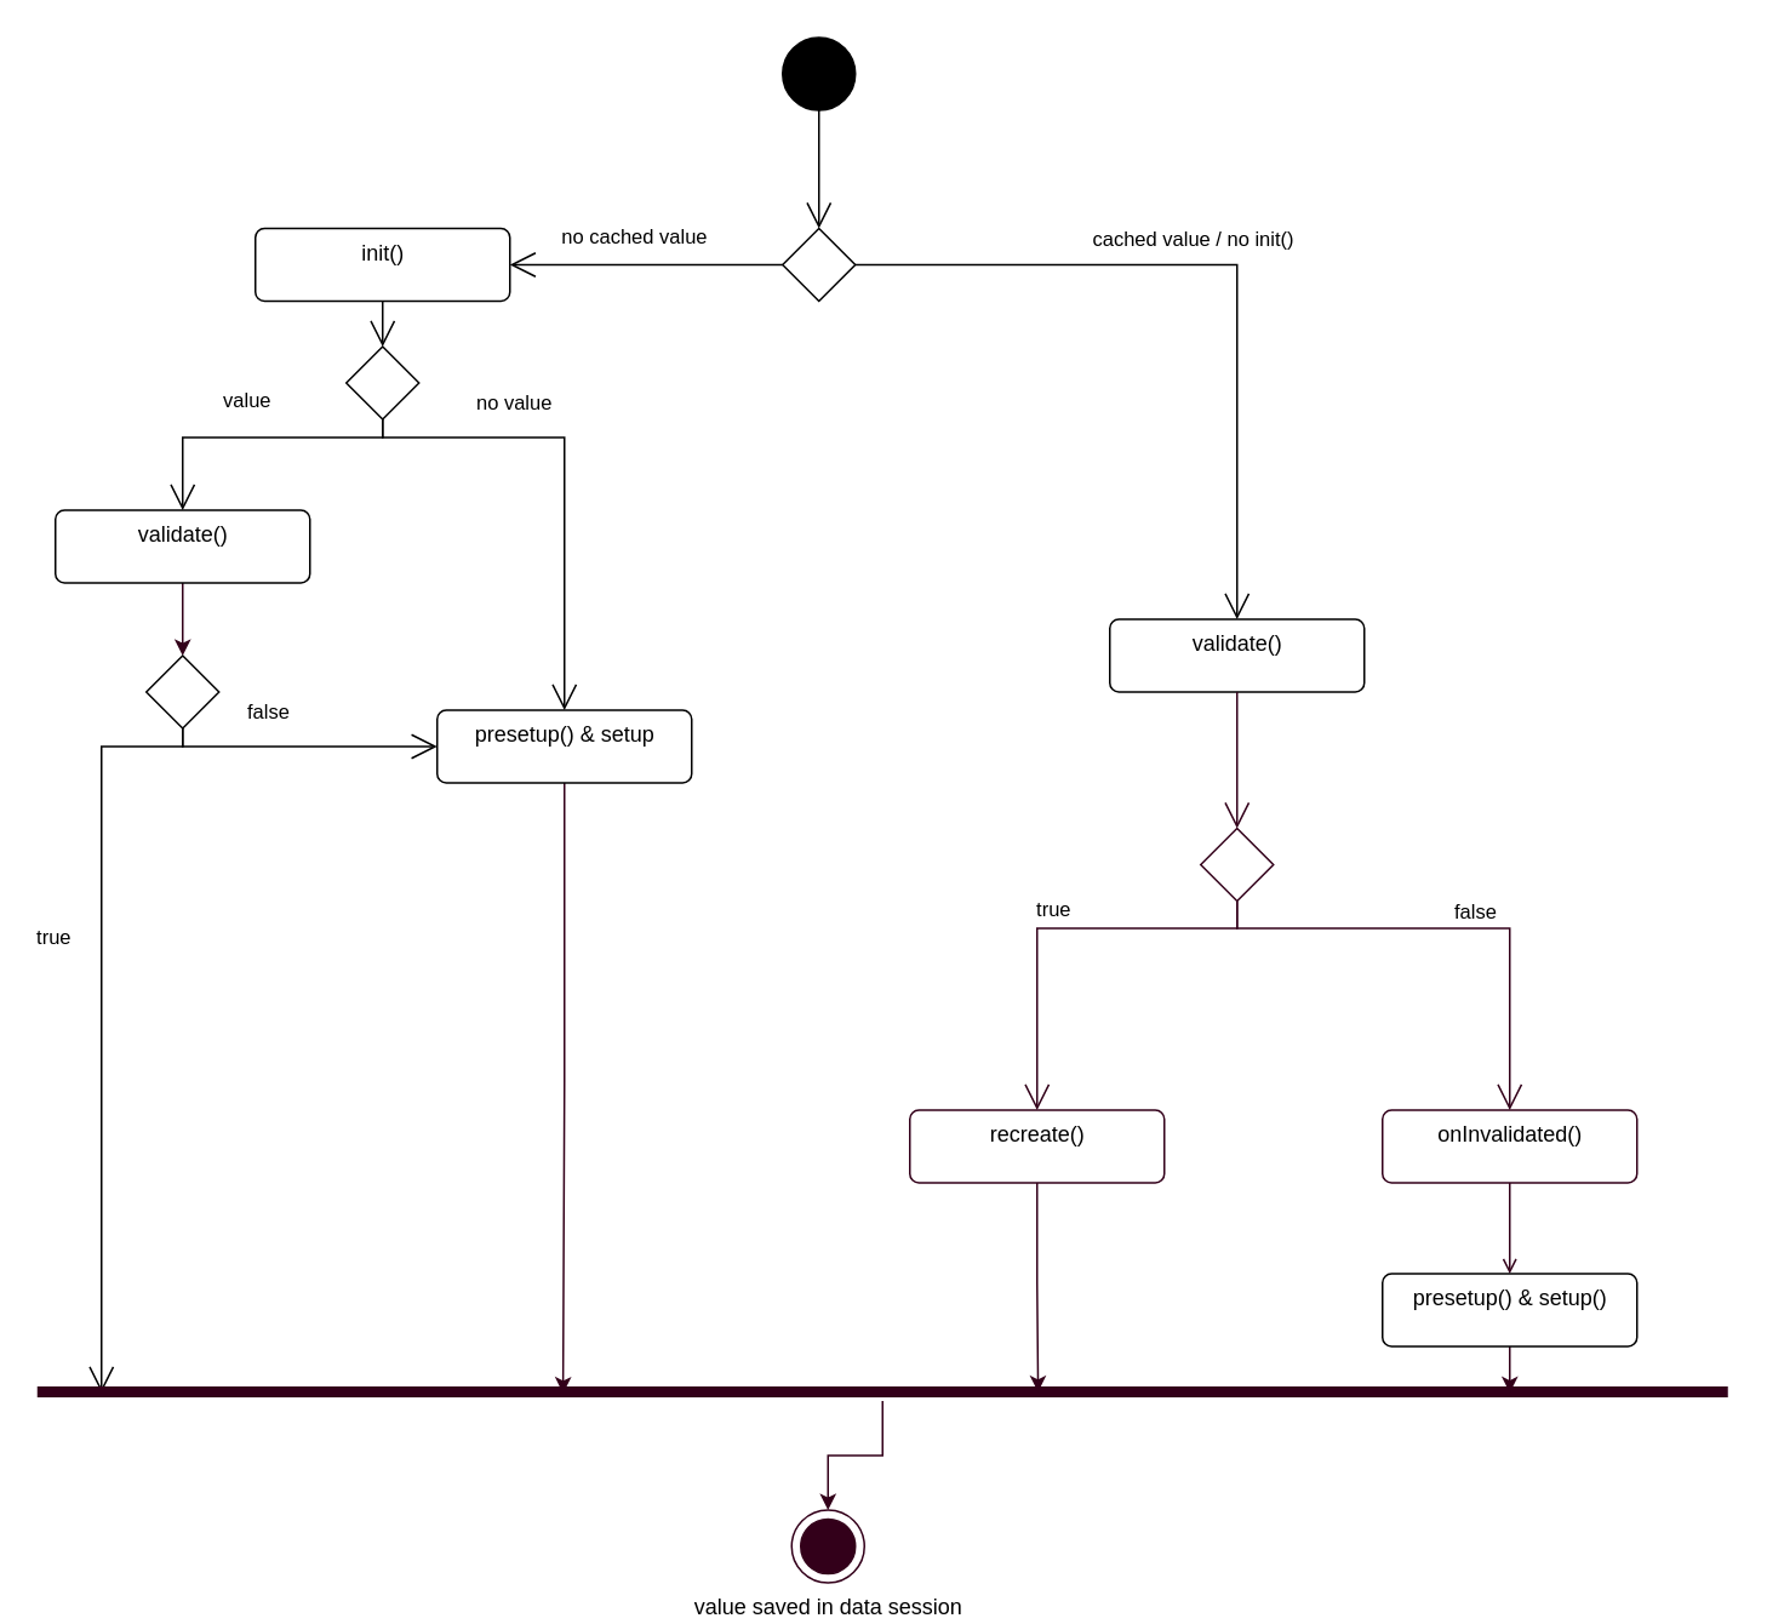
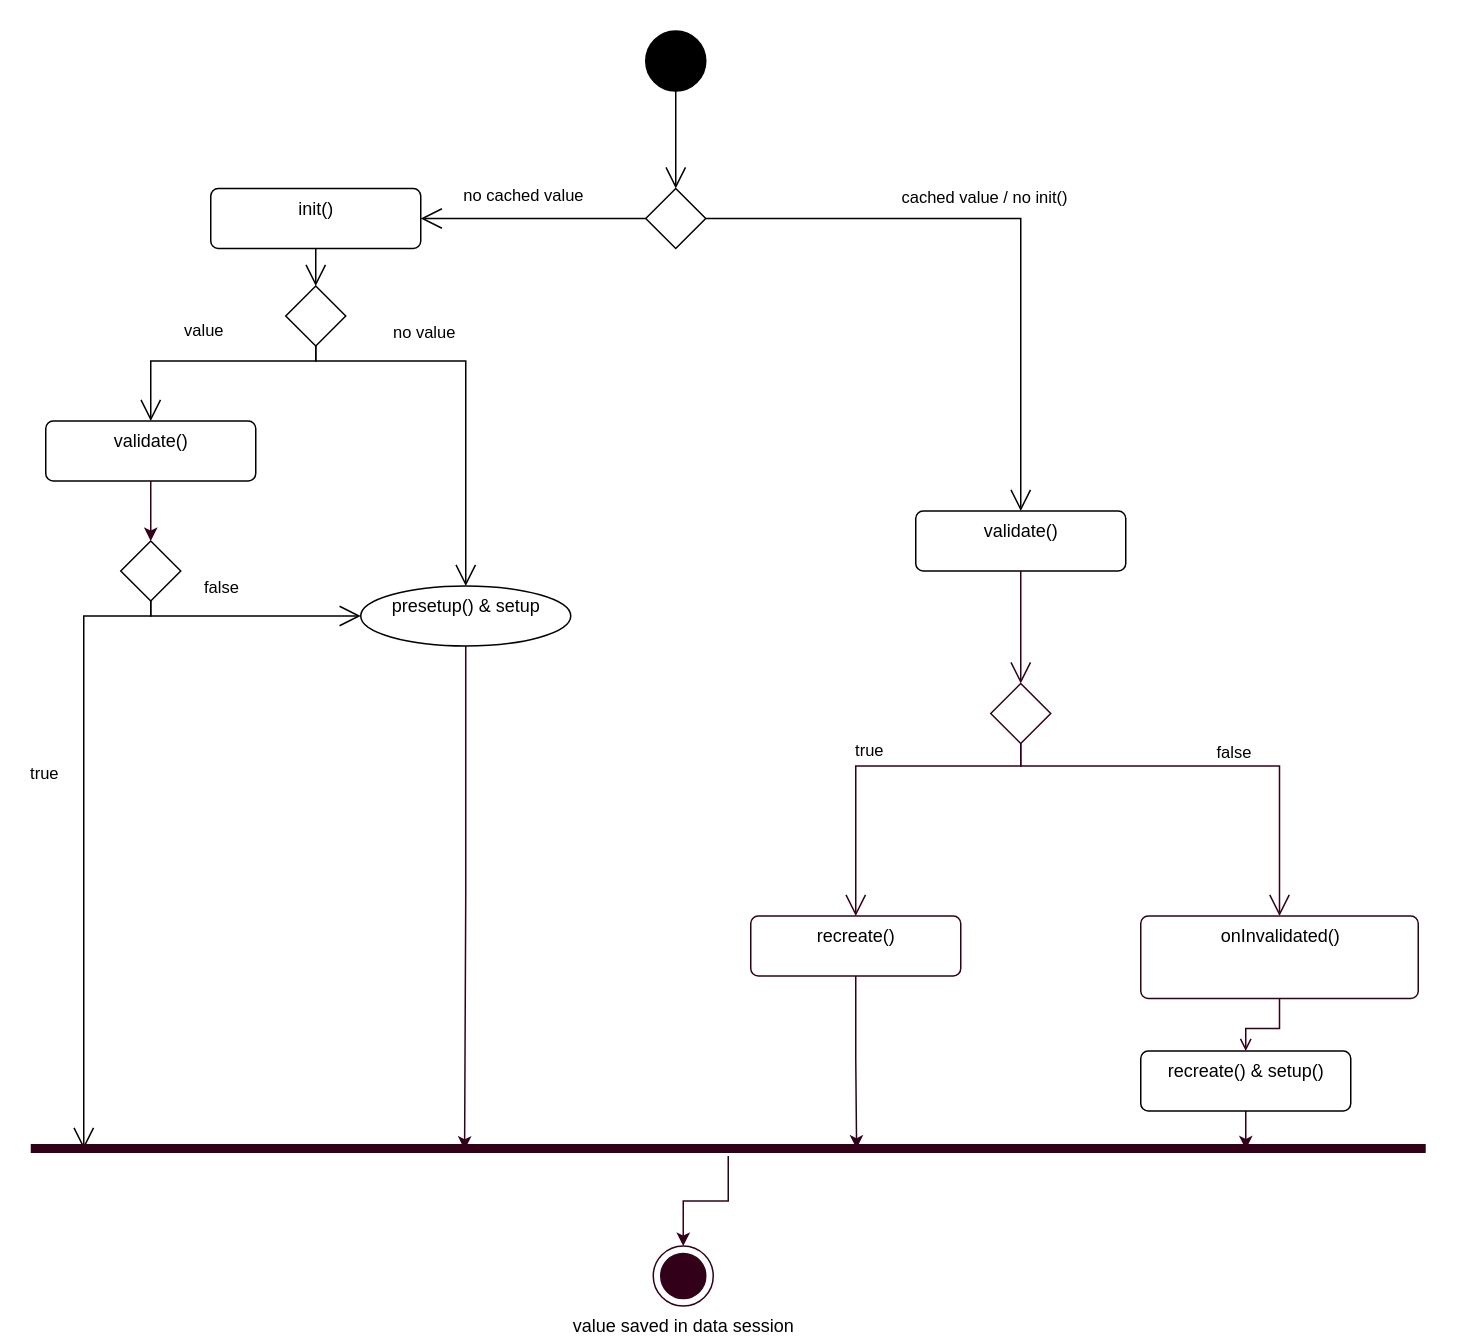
- <mxCell id="20" value="presetup() &amp;amp; setup" style="html=1;align=center;verticalAlign=top;rounded=1;absoluteArcSize=1;arcSize=10;dashed=0;" parent="1" vertex="1"><mxGeometry x="240" y="390" width="140" height="40" as="geometry" /></mxCell>
+ <mxCell id="20" value="presetup() &amp;amp; setup" style="ellipse;html=1;align=center;verticalAlign=top;absoluteArcSize=1;arcSize=10;dashed=0;" parent="1" vertex="1"><mxGeometry x="240" y="390" width="140" height="40" as="geometry" /></mxCell>
- <mxCell id="30" value="onInvalidated()" style="html=1;align=center;verticalAlign=top;rounded=1;absoluteArcSize=1;arcSize=10;dashed=0;strokeColor=#33001A;" parent="1" vertex="1"><mxGeometry x="760" y="610" width="140" height="40" as="geometry" /></mxCell>
+ <mxCell id="30" value="onInvalidated()" style="html=1;align=center;verticalAlign=top;rounded=1;absoluteArcSize=1;arcSize=10;dashed=0;strokeColor=#33001A;" parent="1" vertex="1"><mxGeometry x="760" y="610" width="185" height="55" as="geometry" /></mxCell>
- <mxCell id="32" value="presetup() &amp;amp; setup()" style="html=1;align=center;verticalAlign=top;rounded=1;absoluteArcSize=1;arcSize=10;dashed=0;" parent="1" vertex="1"><mxGeometry x="760" y="700" width="140" height="40" as="geometry" /></mxCell>
+ <mxCell id="32" value="recreate() &amp;amp; setup()" style="html=1;align=center;verticalAlign=top;rounded=1;absoluteArcSize=1;arcSize=10;dashed=0;" parent="1" vertex="1"><mxGeometry x="760" y="700" width="140" height="40" as="geometry" /></mxCell>
